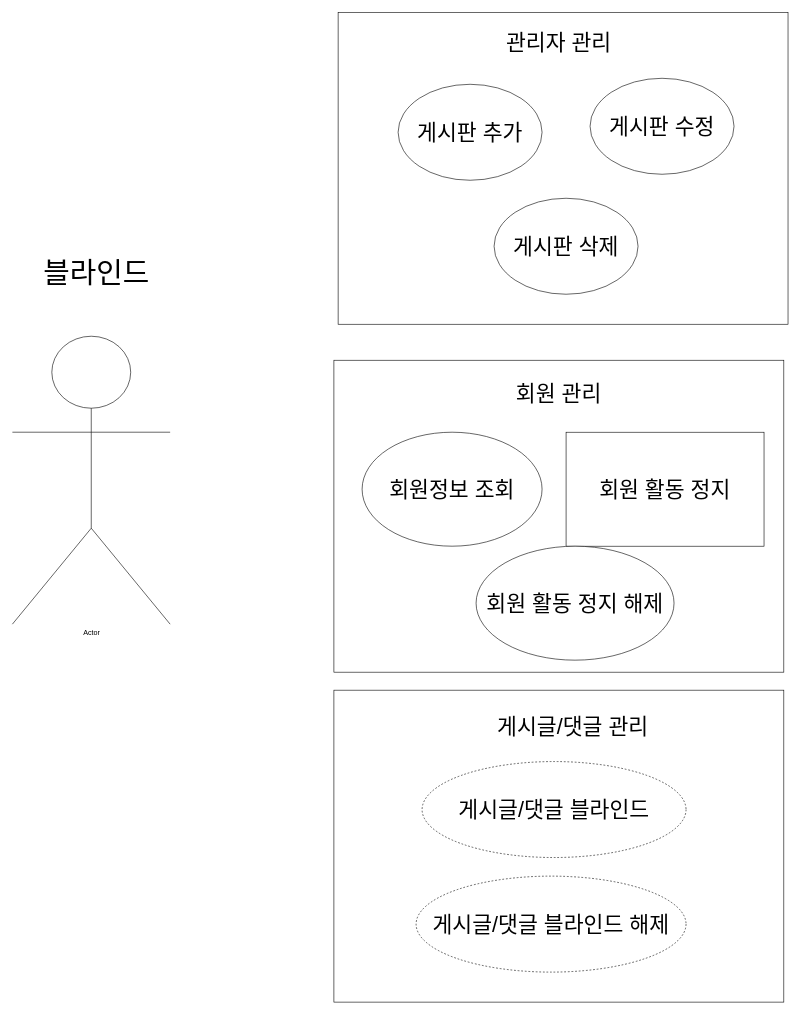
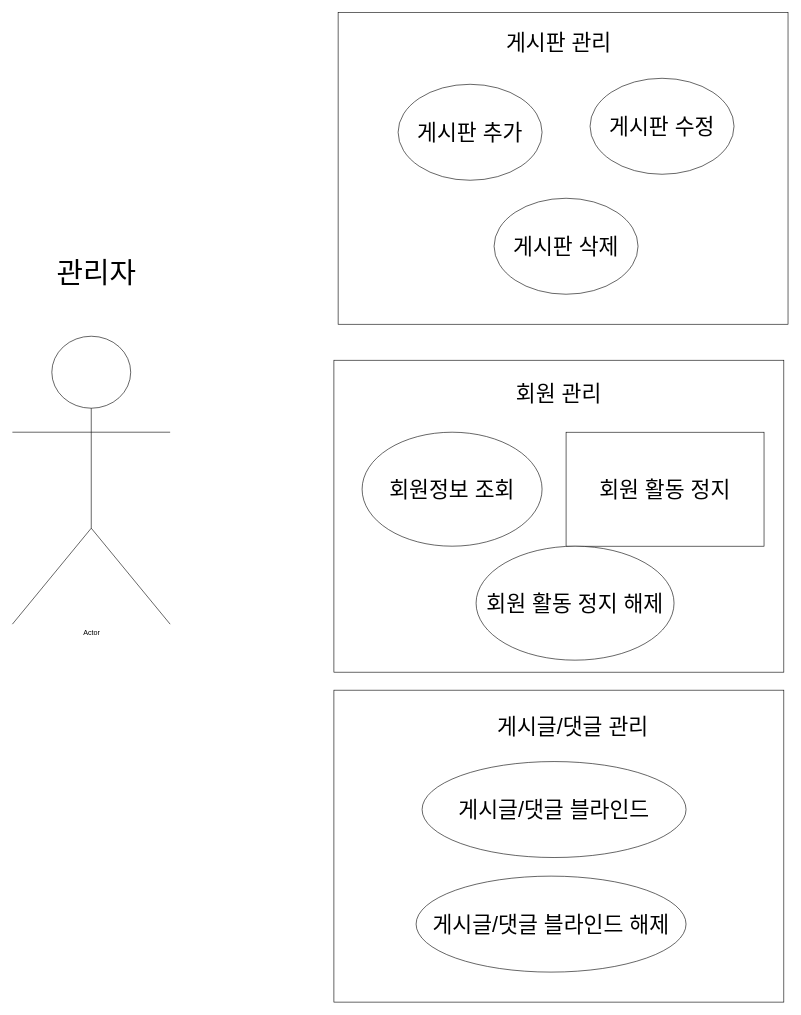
- <mxCell id="7" value="&lt;font style=&quot;font-size: 36px&quot;&gt;관리자 관리&lt;/font&gt;" style="text;html=1;strokeColor=none;fillColor=none;align=center;verticalAlign=middle;whiteSpace=wrap;rounded=0;" vertex="1" parent="1"><mxGeometry x="813" y="40" width="236" height="60" as="geometry" /></mxCell>
+ <mxCell id="7" value="&lt;font style=&quot;font-size: 36px&quot;&gt;게시판 관리&lt;/font&gt;" style="text;html=1;strokeColor=none;fillColor=none;align=center;verticalAlign=middle;whiteSpace=wrap;rounded=0;" vertex="1" parent="1"><mxGeometry x="813" y="40" width="236" height="60" as="geometry" /></mxCell>
- <mxCell id="6" value="&lt;font style=&quot;font-size: 48px&quot;&gt;블라인드&lt;/font&gt;" style="text;html=1;strokeColor=none;fillColor=none;align=center;verticalAlign=middle;whiteSpace=wrap;rounded=0;" vertex="1" parent="1"><mxGeometry x="38" y="410" width="245" height="90" as="geometry" /></mxCell>
+ <mxCell id="6" value="&lt;font style=&quot;font-size: 48px&quot;&gt;관리자&lt;/font&gt;" style="text;html=1;strokeColor=none;fillColor=none;align=center;verticalAlign=middle;whiteSpace=wrap;rounded=0;" vertex="1" parent="1"><mxGeometry x="38" y="410" width="245" height="90" as="geometry" /></mxCell>
- <mxCell id="14" value="&lt;font style=&quot;font-size: 36px&quot;&gt;게시글/댓글 블라인드&lt;br&gt;&lt;/font&gt;" style="ellipse;whiteSpace=wrap;html=1;dashed=1;" vertex="1" parent="1"><mxGeometry x="703" y="1269" width="440" height="160" as="geometry" /></mxCell>
+ <mxCell id="14" value="&lt;font style=&quot;font-size: 36px&quot;&gt;게시글/댓글 블라인드&lt;br&gt;&lt;/font&gt;" style="ellipse;whiteSpace=wrap;html=1;" vertex="1" parent="1"><mxGeometry x="703" y="1269" width="440" height="160" as="geometry" /></mxCell>
- <mxCell id="16" value="&lt;font style=&quot;font-size: 36px&quot;&gt;게시글/댓글 블라인드 해제&lt;br&gt;&lt;/font&gt;" style="ellipse;whiteSpace=wrap;html=1;dashed=1;" vertex="1" parent="1"><mxGeometry x="693" y="1460" width="450" height="160" as="geometry" /></mxCell>
+ <mxCell id="16" value="&lt;font style=&quot;font-size: 36px&quot;&gt;게시글/댓글 블라인드 해제&lt;br&gt;&lt;/font&gt;" style="ellipse;whiteSpace=wrap;html=1;" vertex="1" parent="1"><mxGeometry x="693" y="1460" width="450" height="160" as="geometry" /></mxCell>
